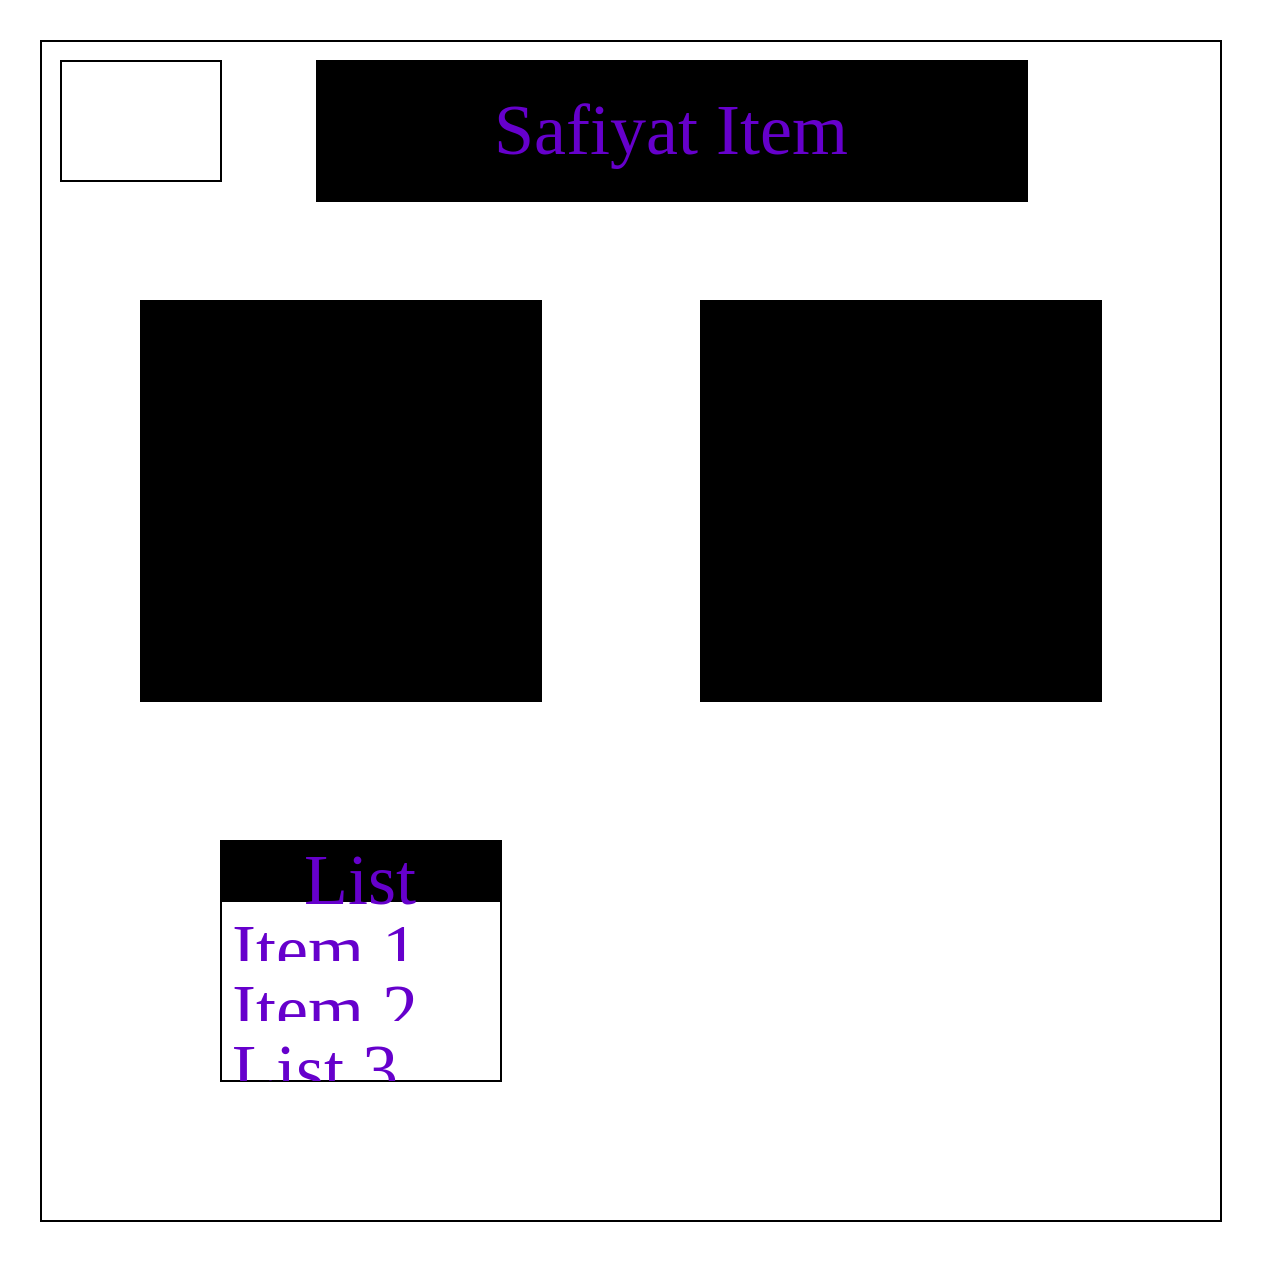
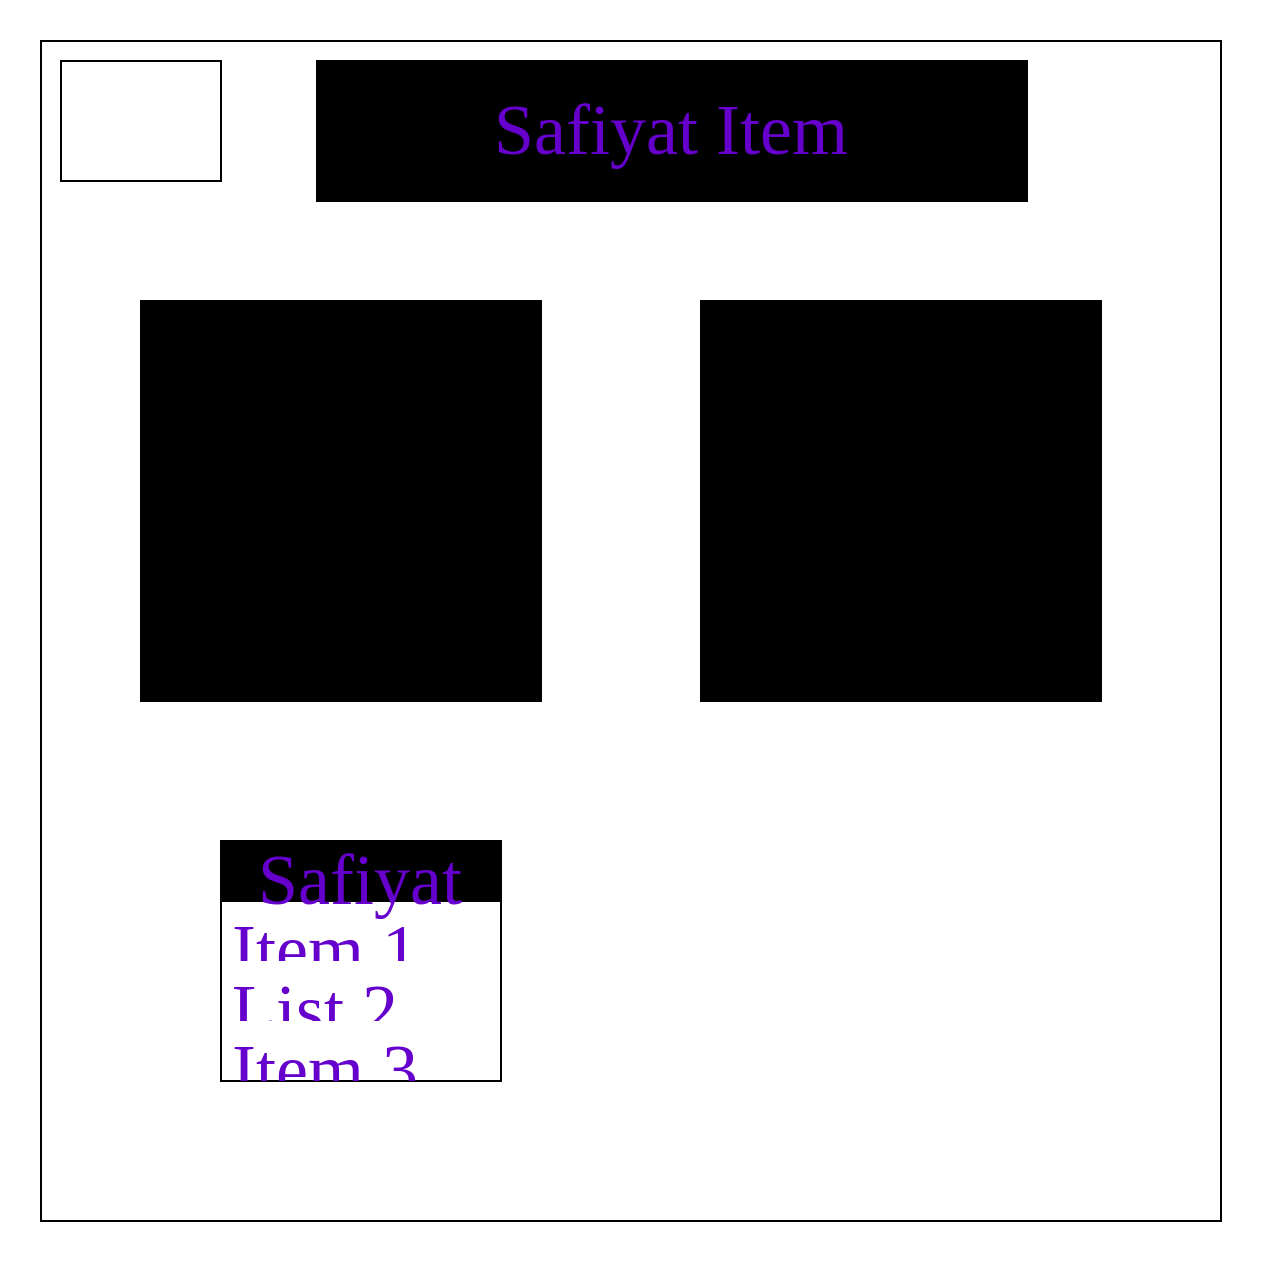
- <mxCell id="7" value="List" style="swimlane;fontStyle=0;childLayout=stackLayout;horizontal=1;startSize=30;horizontalStack=0;resizeParent=1;resizeParentMax=0;resizeLast=0;collapsible=1;marginBottom=0;fontFamily=Comic Sans MS;fontSize=36;fontColor=#6600CC;strokeColor=#000000;fillColor=#000000;" vertex="1" parent="1"><mxGeometry x="110" y="420" width="140" height="120" as="geometry" /></mxCell>
+ <mxCell id="7" value="Safiyat" style="swimlane;fontStyle=0;childLayout=stackLayout;horizontal=1;startSize=30;horizontalStack=0;resizeParent=1;resizeParentMax=0;resizeLast=0;collapsible=1;marginBottom=0;fontFamily=Comic Sans MS;fontSize=36;fontColor=#6600CC;strokeColor=#000000;fillColor=#000000;" vertex="1" parent="1"><mxGeometry x="110" y="420" width="140" height="120" as="geometry" /></mxCell>
- <mxCell id="9" value="Item 2" style="text;strokeColor=none;fillColor=none;align=left;verticalAlign=middle;spacingLeft=4;spacingRight=4;overflow=hidden;points=[[0,0.5],[1,0.5]];portConstraint=eastwest;rotatable=0;fontFamily=Comic Sans MS;fontSize=36;fontColor=#6600CC;" vertex="1" parent="7"><mxGeometry y="60" width="140" height="30" as="geometry" /></mxCell>
+ <mxCell id="9" value="List 2" style="text;strokeColor=none;fillColor=none;align=left;verticalAlign=middle;spacingLeft=4;spacingRight=4;overflow=hidden;points=[[0,0.5],[1,0.5]];portConstraint=eastwest;rotatable=0;fontFamily=Comic Sans MS;fontSize=36;fontColor=#6600CC;" vertex="1" parent="7"><mxGeometry y="60" width="140" height="30" as="geometry" /></mxCell>
- <mxCell id="10" value="List 3" style="text;strokeColor=none;fillColor=none;align=left;verticalAlign=middle;spacingLeft=4;spacingRight=4;overflow=hidden;points=[[0,0.5],[1,0.5]];portConstraint=eastwest;rotatable=0;fontFamily=Comic Sans MS;fontSize=36;fontColor=#6600CC;" vertex="1" parent="7"><mxGeometry y="90" width="140" height="30" as="geometry" /></mxCell>
+ <mxCell id="10" value="Item 3" style="text;strokeColor=none;fillColor=none;align=left;verticalAlign=middle;spacingLeft=4;spacingRight=4;overflow=hidden;points=[[0,0.5],[1,0.5]];portConstraint=eastwest;rotatable=0;fontFamily=Comic Sans MS;fontSize=36;fontColor=#6600CC;" vertex="1" parent="7"><mxGeometry y="90" width="140" height="30" as="geometry" /></mxCell>
